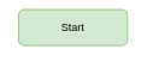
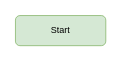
- <mxCell id="2" value="Start" style="rounded=1;whiteSpace=wrap;html=1;fillColor=#d5e8d4;strokeColor=#82b366;" vertex="1" parent="1"><mxGeometry x="20" y="10" width="120" height="40" as="geometry" /></mxCell>
+ <mxCell id="2" value="Start" style="rounded=1;whiteSpace=wrap;html=1;fillColor=#d5e8d4;strokeColor=#82b366;" vertex="1" parent="1"><mxGeometry x="20" y="20" width="120" height="40" as="geometry" /></mxCell>
